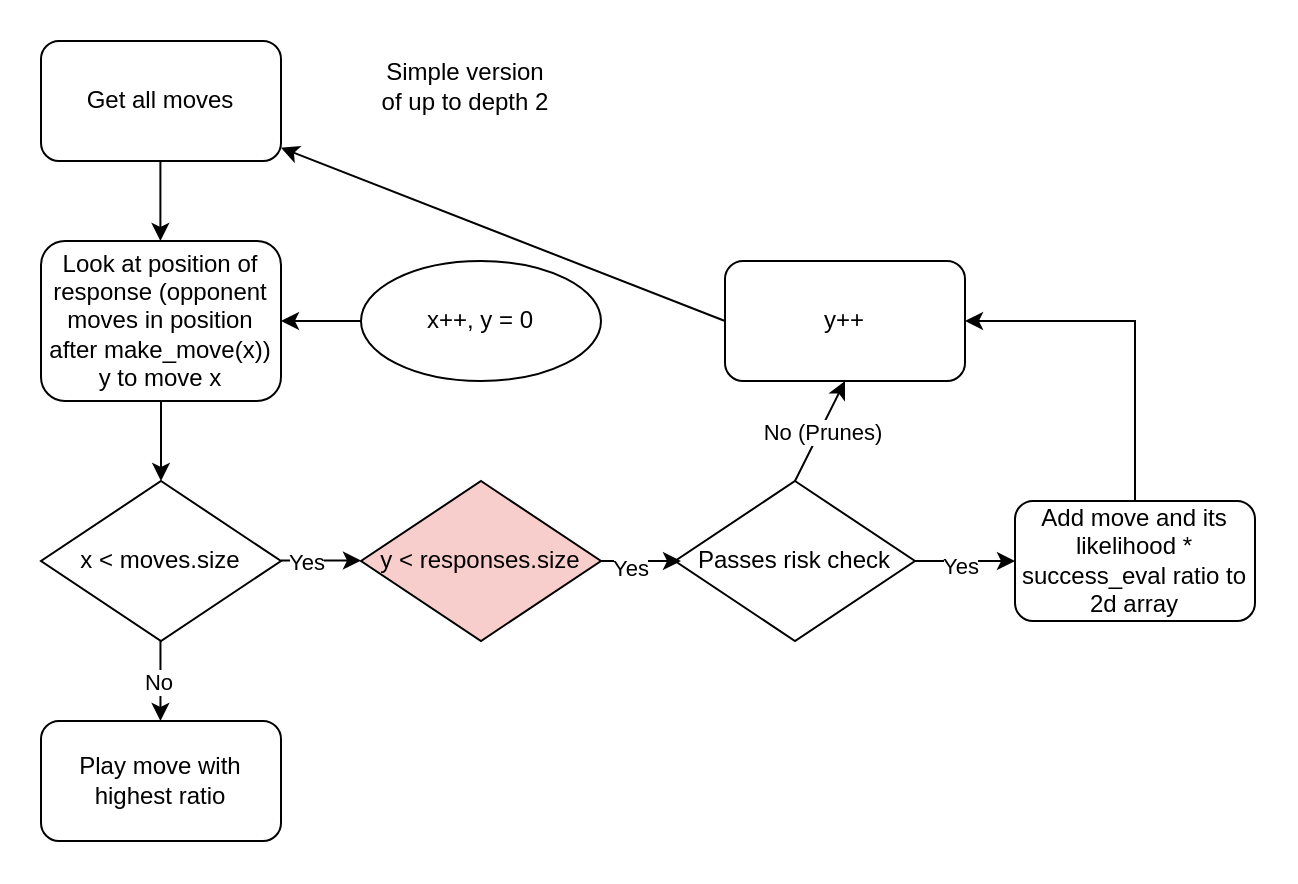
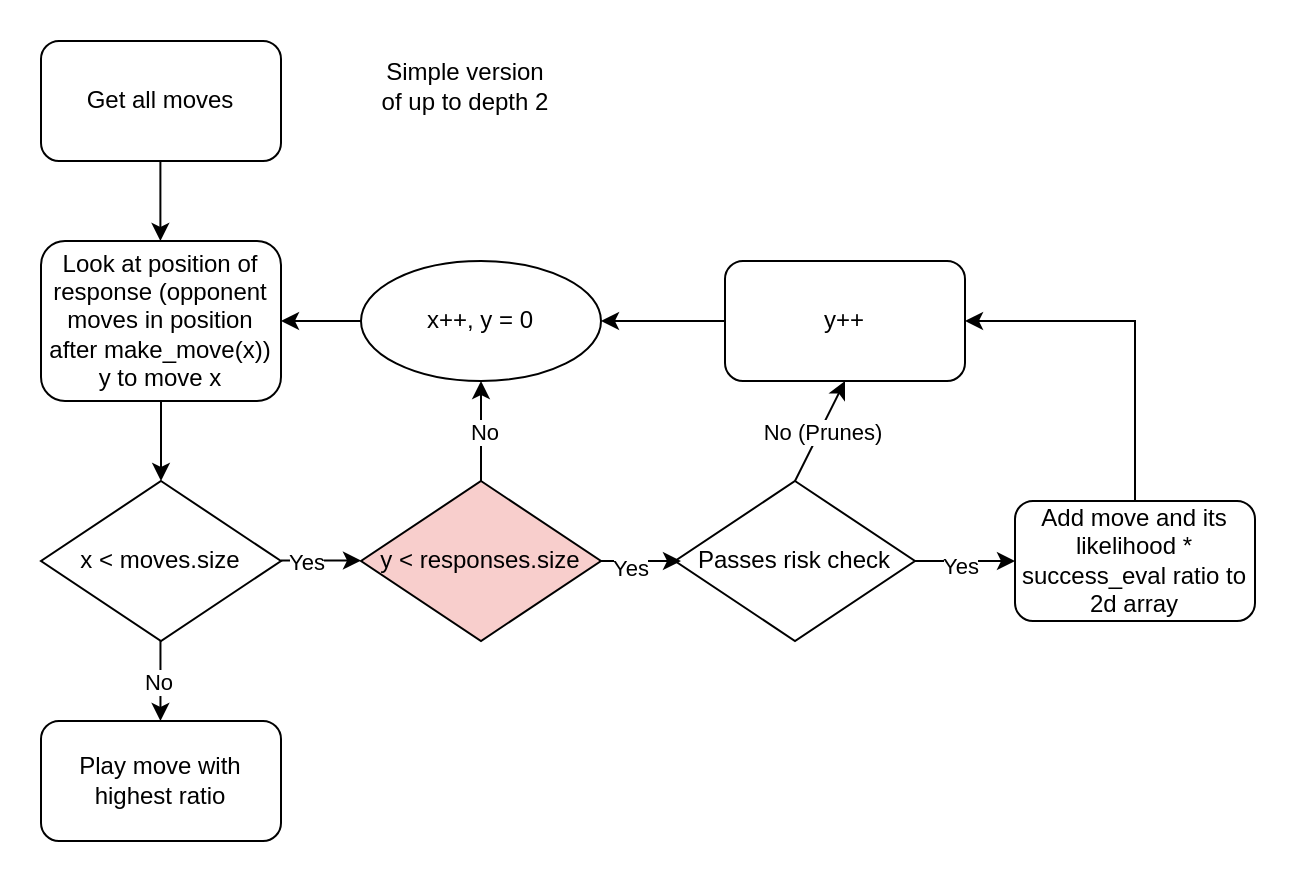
- <mxCell id="28" value="" style="endArrow=classic;html=1;rounded=0;exitX=0;exitY=0.5;exitDx=0;exitDy=0;" edge="1" parent="1" source="26" target="5"><mxGeometry width="50" height="50" relative="1" as="geometry"><mxPoint x="347" y="300" as="sourcePoint" /><mxPoint x="397" y="250" as="targetPoint" /></mxGeometry></mxCell>
+ <mxCell id="28" value="" style="endArrow=classic;html=1;rounded=0;exitX=0;exitY=0.5;exitDx=0;exitDy=0;entryX=1;entryY=0.5;entryDx=0;entryDy=0;" edge="1" parent="1" source="26" target="15"><mxGeometry width="50" height="50" relative="1" as="geometry"><mxPoint x="347" y="300" as="sourcePoint" /><mxPoint x="397" y="250" as="targetPoint" /></mxGeometry></mxCell>
+ <mxCell id="22" value="" style="endArrow=classic;html=1;rounded=0;entryX=0.5;entryY=1;entryDx=0;entryDy=0;" edge="1" parent="1" source="21" target="15"><mxGeometry width="50" height="50" relative="1" as="geometry"><mxPoint x="357" y="260" as="sourcePoint" /><mxPoint x="407" y="210" as="targetPoint" /></mxGeometry></mxCell>
+ <mxCell id="23" value="No" style="edgeLabel;html=1;align=center;verticalAlign=middle;resizable=0;points=[];" vertex="1" connectable="0" parent="22"><mxGeometry x="0.005" y="-1" relative="1" as="geometry"><mxPoint as="offset" /></mxGeometry></mxCell>
